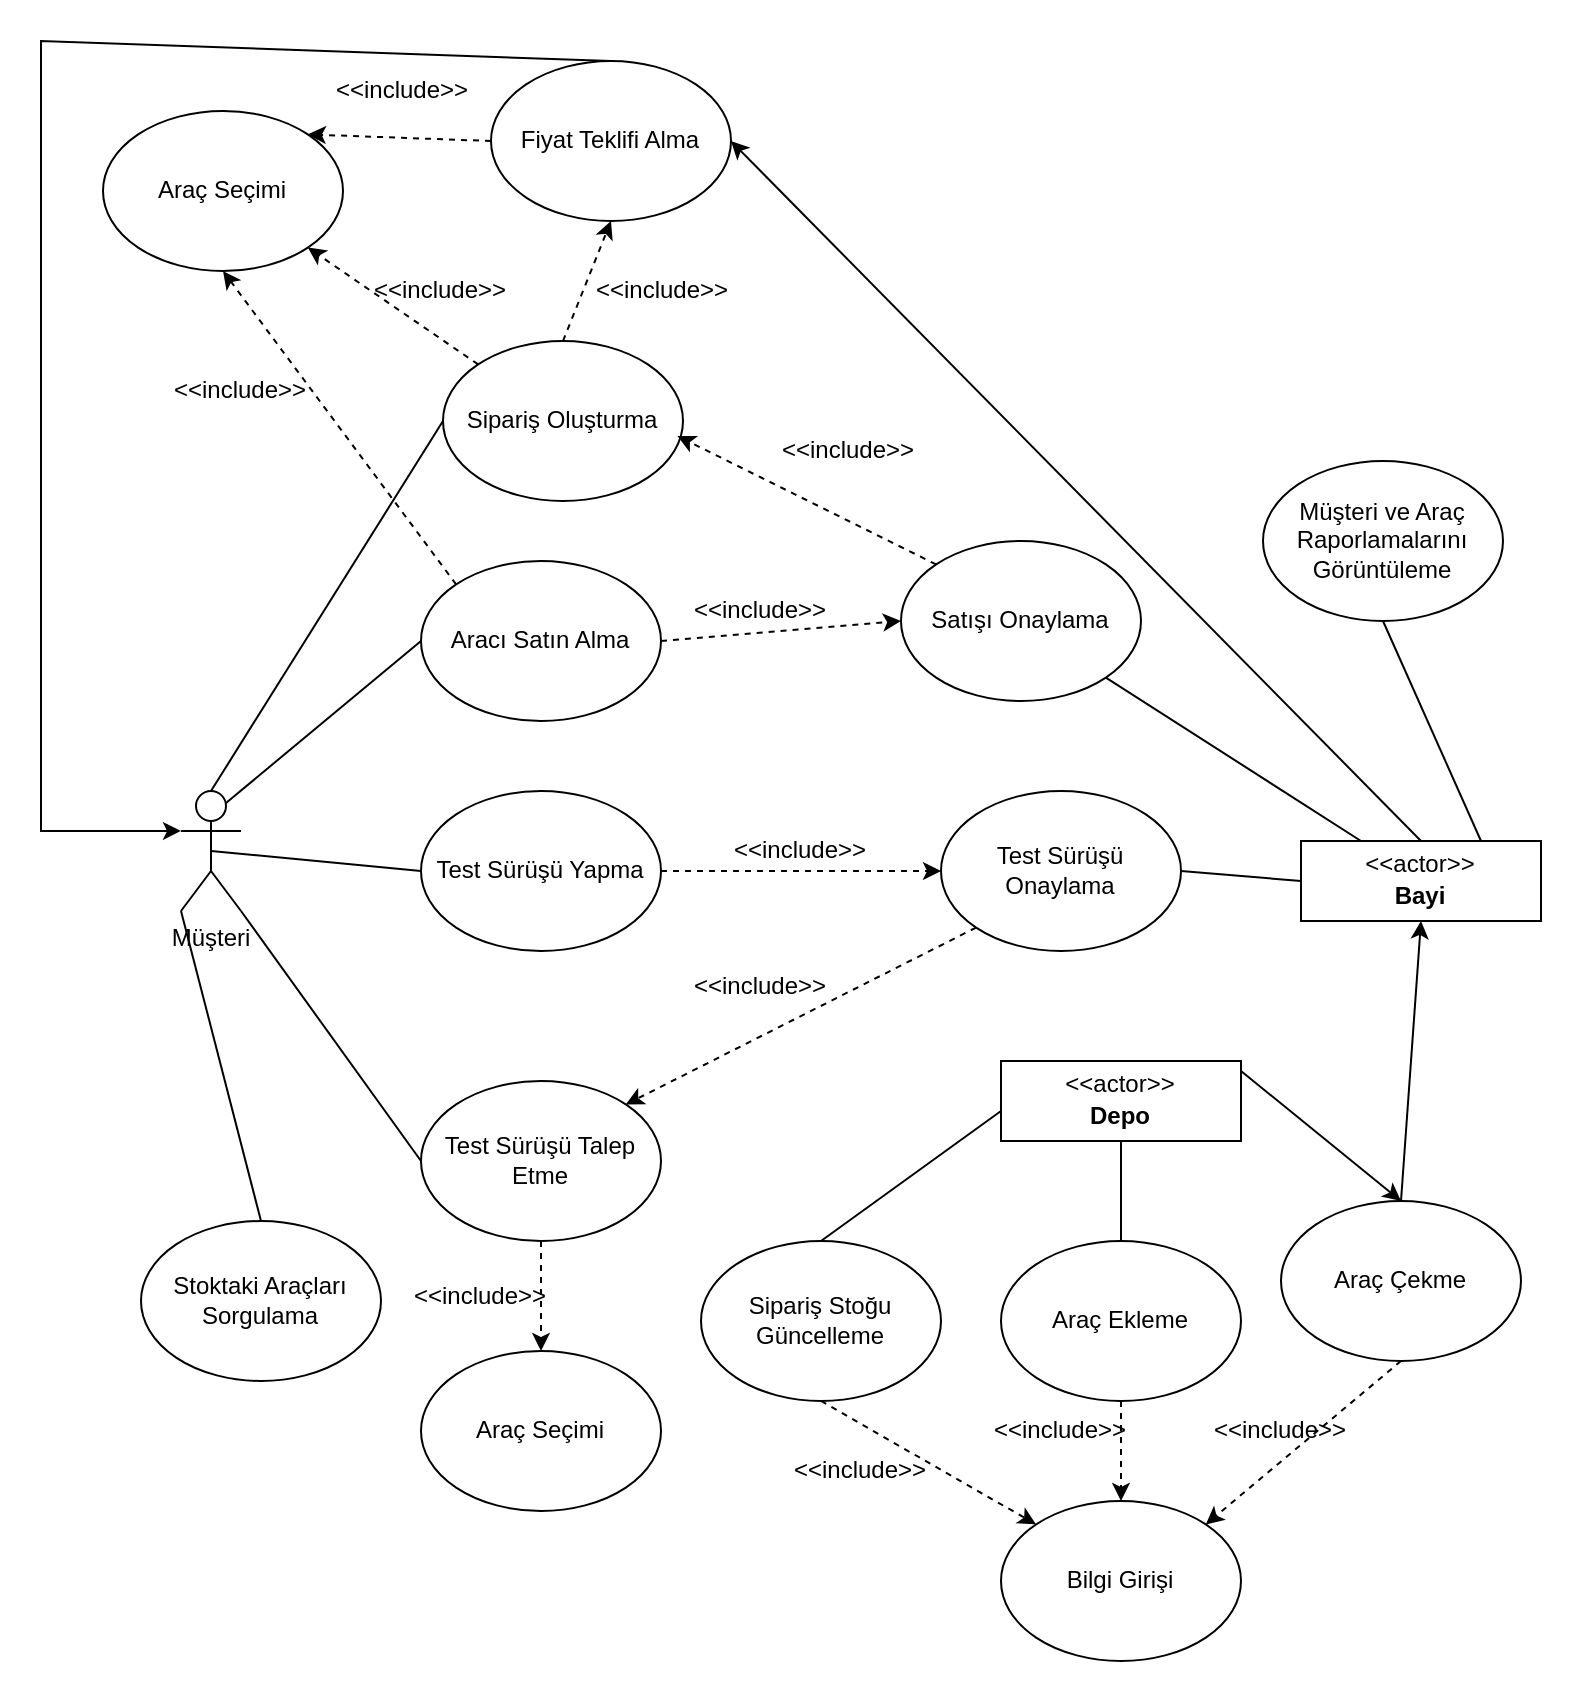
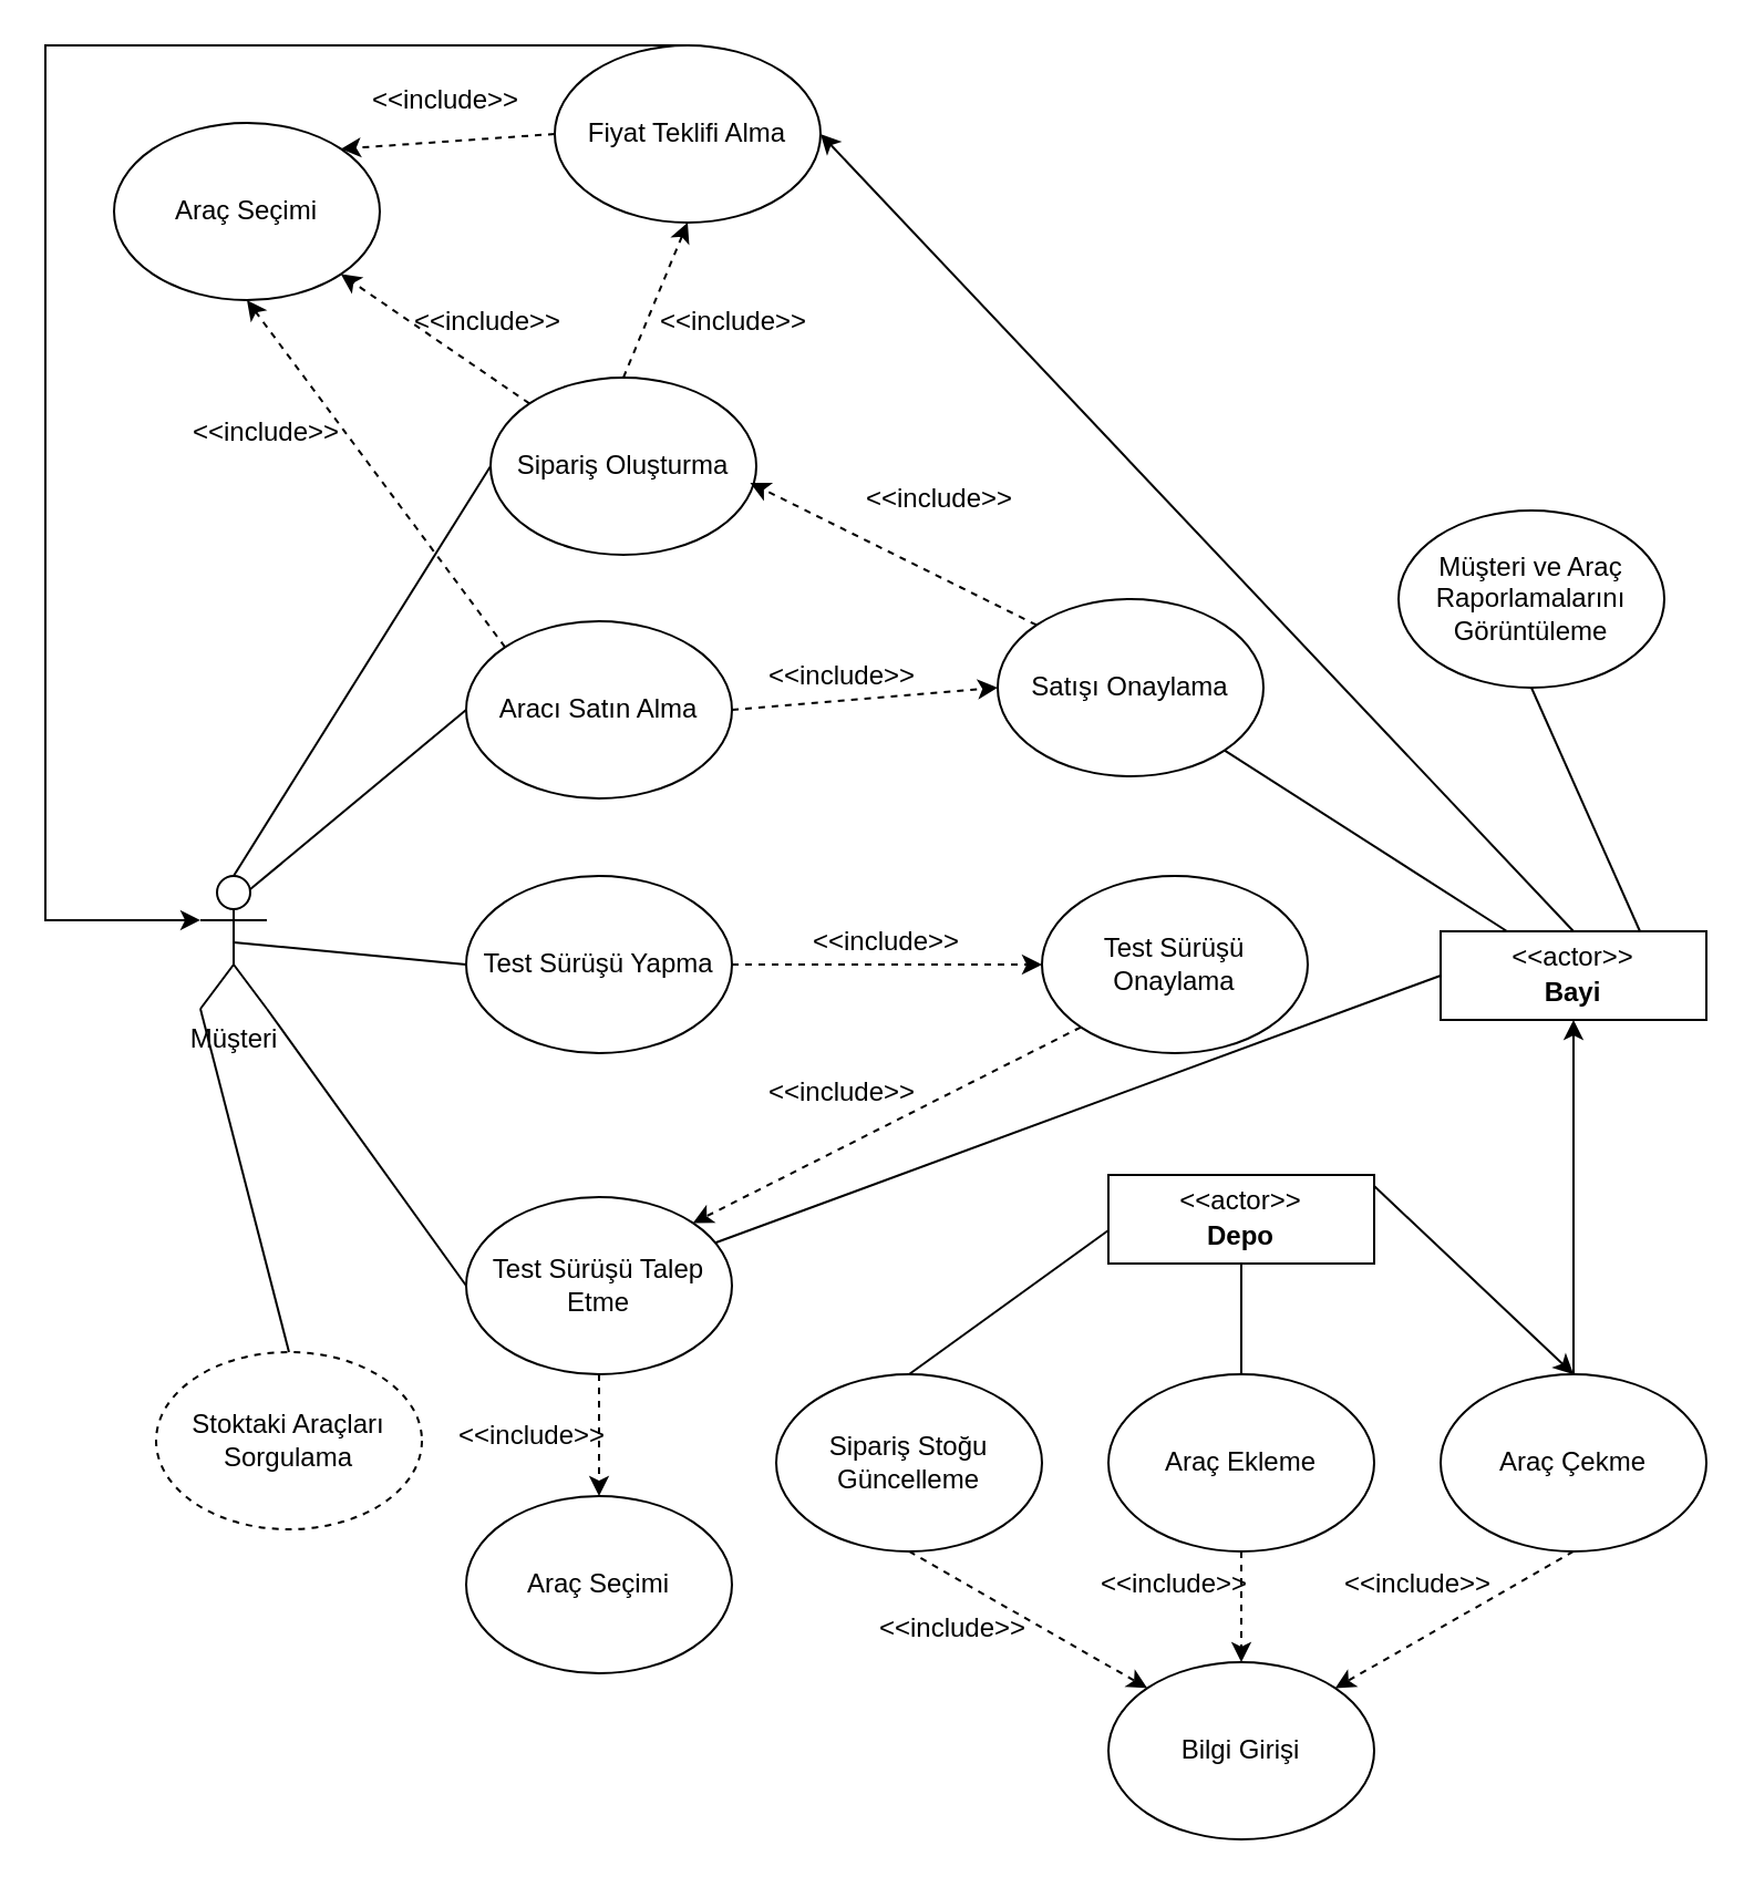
- <mxCell id="47" value="Fiyat Teklifi Alma" style="ellipse;whiteSpace=wrap;html=1;" parent="1" vertex="1"><mxGeometry x="245" y="30" width="120" height="80" as="geometry" /></mxCell>
+ <mxCell id="47" value="Fiyat Teklifi Alma" style="ellipse;whiteSpace=wrap;html=1;" parent="1" vertex="1"><mxGeometry x="250" y="20" width="120" height="80" as="geometry" /></mxCell>
- <mxCell id="29" value="" style="endArrow=none;html=1;rounded=0;exitX=0;exitY=0;exitDx=0;exitDy=0;entryX=1;entryY=0.5;entryDx=0;entryDy=0;" parent="1" source="16" target="23" edge="1"><mxGeometry width="50" height="50" relative="1" as="geometry"><mxPoint x="430" y="380" as="sourcePoint" /><mxPoint x="480" y="330" as="targetPoint" /></mxGeometry></mxCell>
+ <mxCell id="29" value="" style="endArrow=none;html=1;rounded=0;exitX=0;exitY=0;exitDx=0;exitDy=0;" parent="1" source="16" target="22" edge="1"><mxGeometry width="50" height="50" relative="1" as="geometry"><mxPoint x="430" y="380" as="sourcePoint" /><mxPoint x="480" y="330" as="targetPoint" /></mxGeometry></mxCell>
- <mxCell id="5" value="Araç Çekme" style="ellipse;whiteSpace=wrap;html=1;" parent="1" vertex="1"><mxGeometry x="640" y="600" width="120" height="80" as="geometry" /></mxCell>
+ <mxCell id="5" value="Araç Çekme" style="ellipse;whiteSpace=wrap;html=1;" parent="1" vertex="1"><mxGeometry x="650" y="620" width="120" height="80" as="geometry" /></mxCell>
- <mxCell id="3" value="Stoktaki Araçları Sorgulama" style="ellipse;whiteSpace=wrap;html=1;" parent="1" vertex="1"><mxGeometry x="70" y="610" width="120" height="80" as="geometry" /></mxCell>
+ <mxCell id="3" value="Stoktaki Araçları Sorgulama" style="ellipse;whiteSpace=wrap;html=1;dashed=1;" parent="1" vertex="1"><mxGeometry x="70" y="610" width="120" height="80" as="geometry" /></mxCell>
